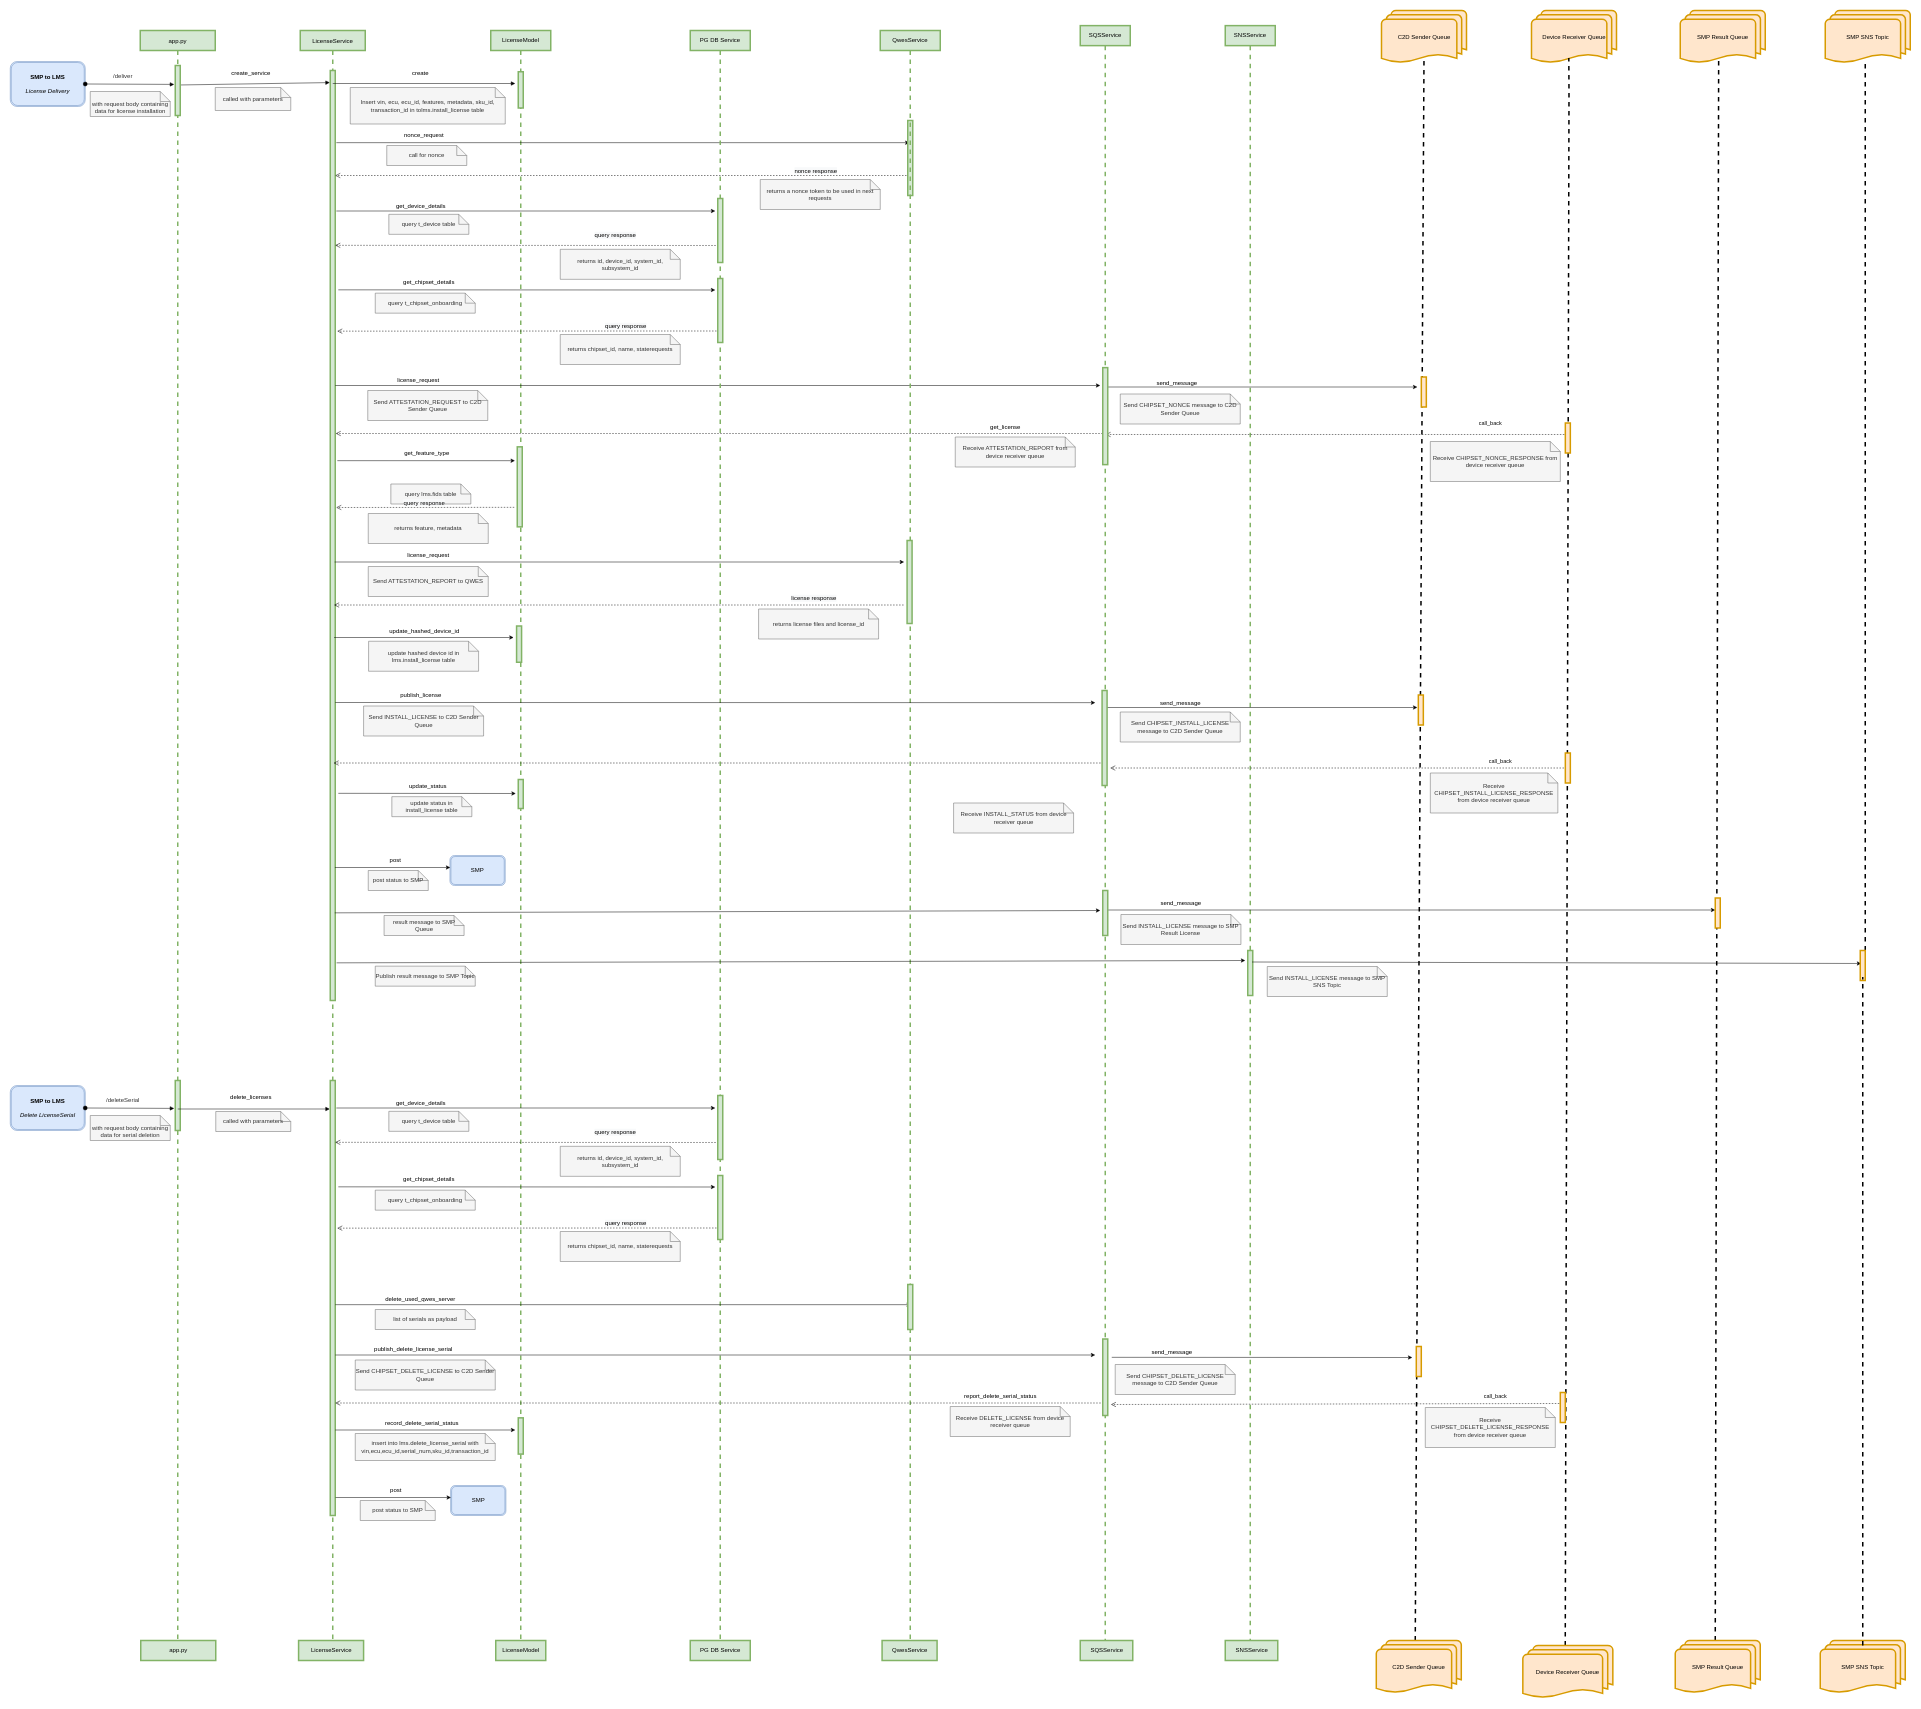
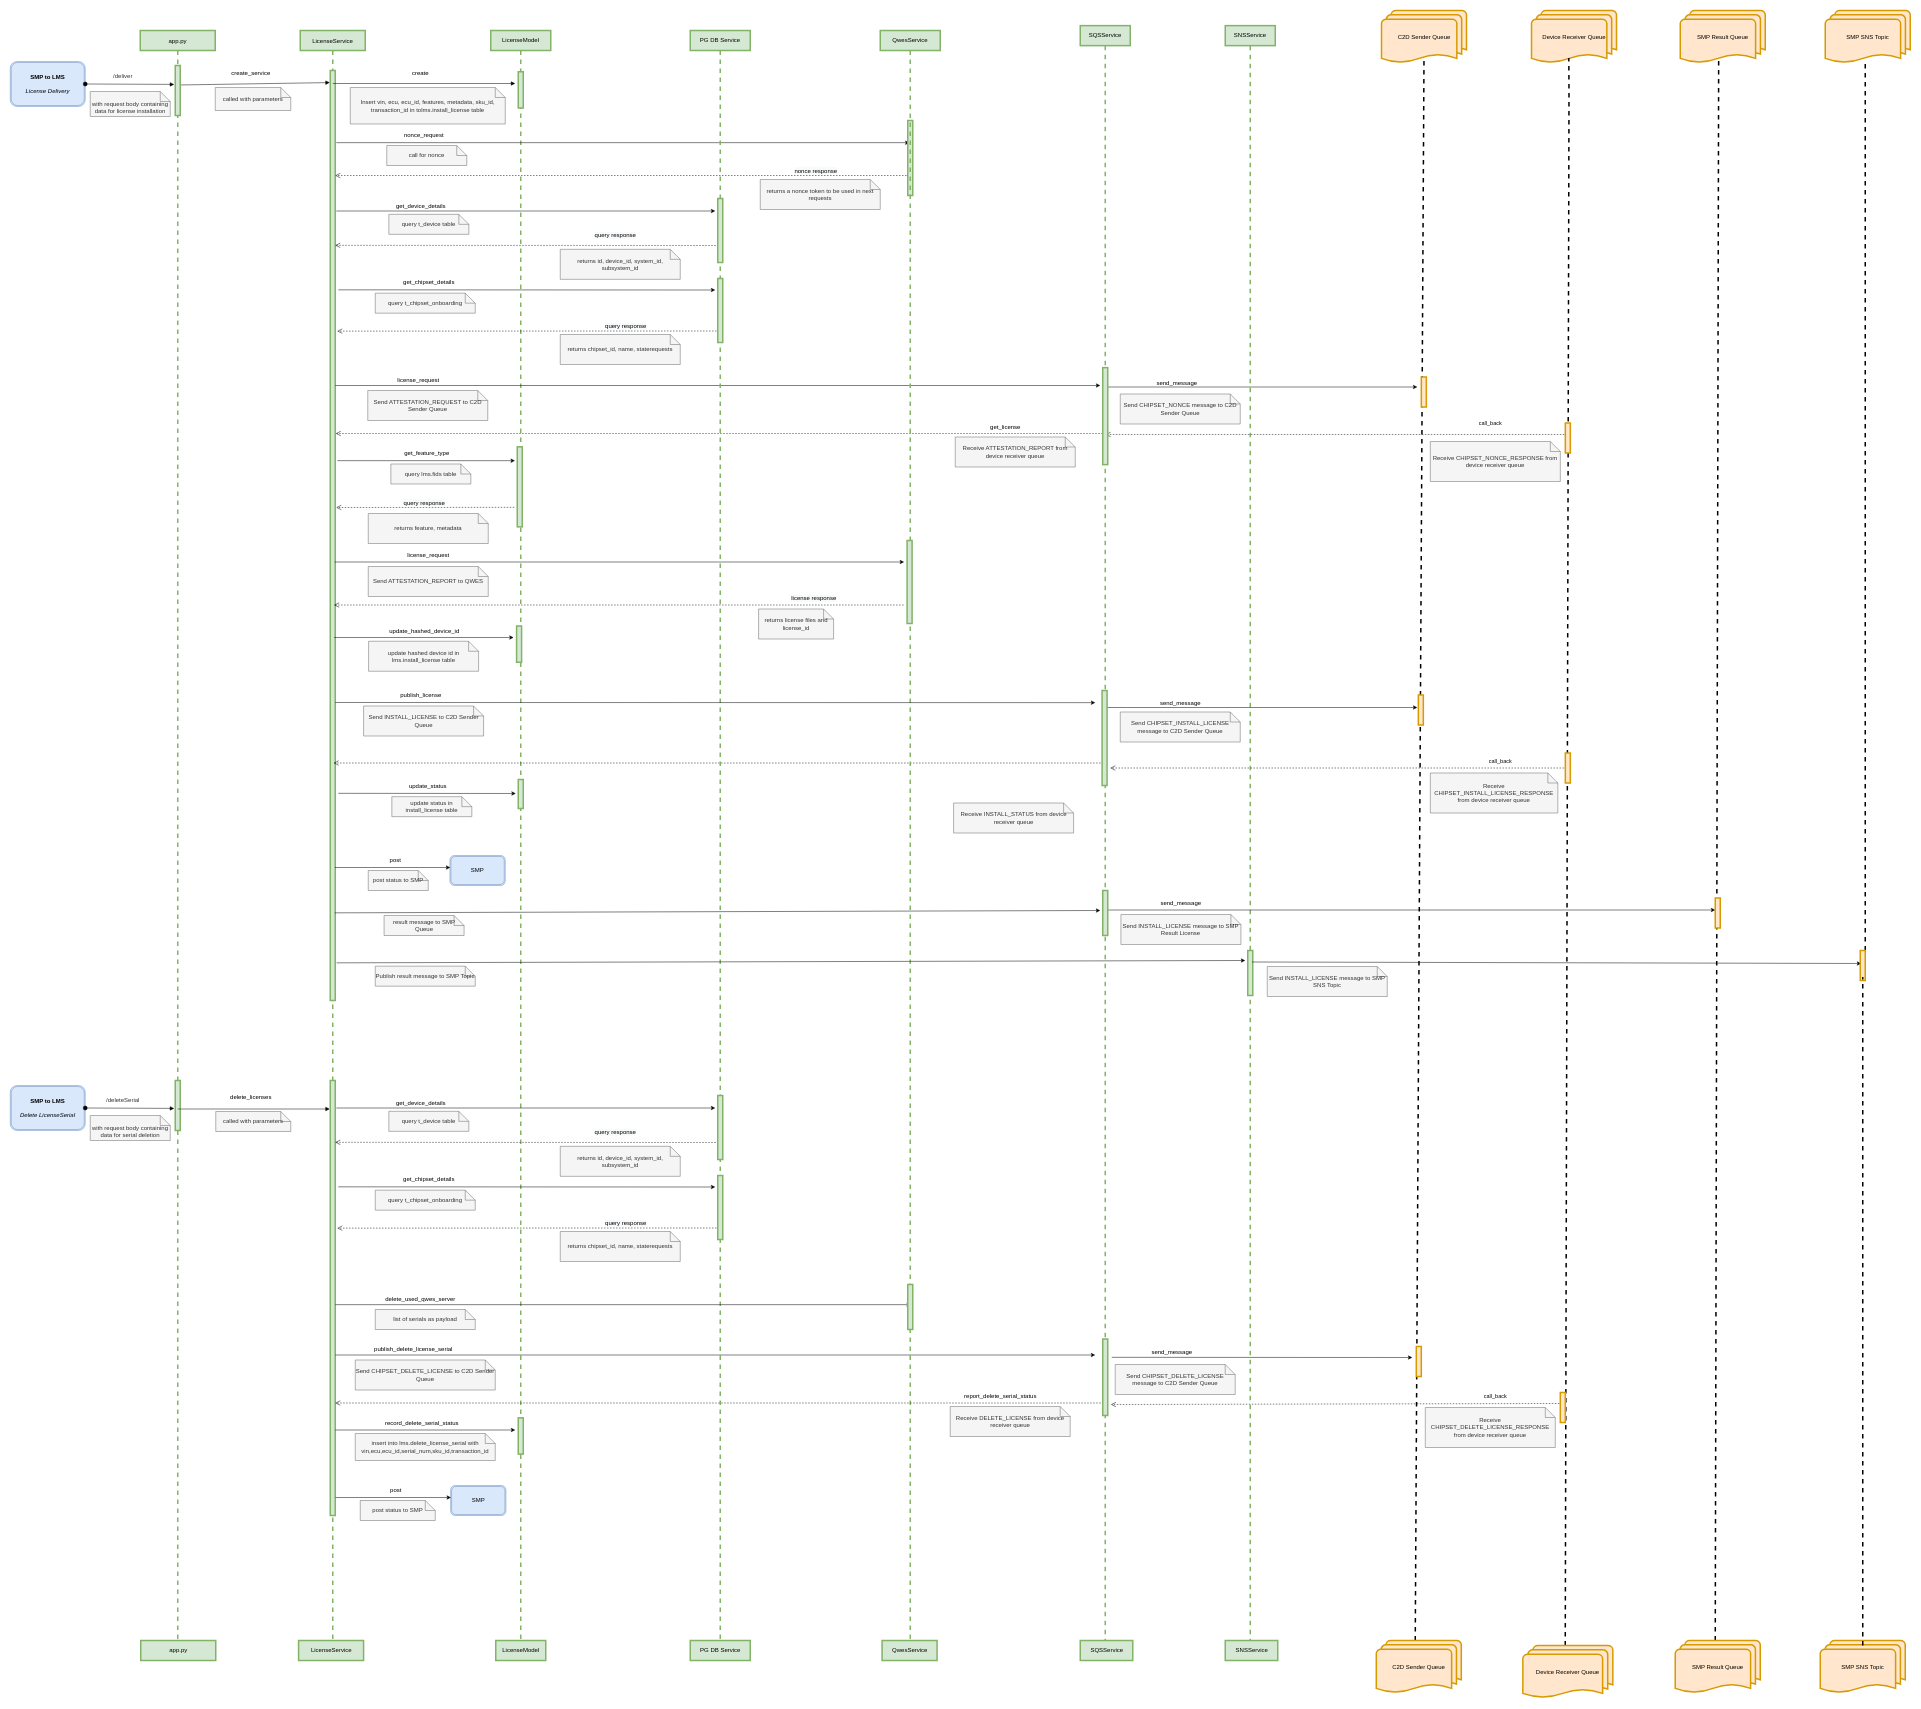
- <mxCell id="89" value="query lms.fids table" style="shape=note;size=20;whiteSpace=wrap;html=1;fillColor=#f5f5f5;strokeColor=#666666;fontColor=#333333;" parent="1" vertex="1"><mxGeometry x="781.17" y="967" width="160" height="40" as="geometry" /></mxCell>
+ <mxCell id="89" value="query lms.fids table" style="shape=note;size=20;whiteSpace=wrap;html=1;fillColor=#f5f5f5;strokeColor=#666666;fontColor=#333333;" parent="1" vertex="1"><mxGeometry x="781.17" y="927" width="160" height="40" as="geometry" /></mxCell>
- <mxCell id="55" value="returns license files and license_id" style="shape=note;size=20;whiteSpace=wrap;html=1;fillColor=#f5f5f5;strokeColor=#666666;fontColor=#333333;" parent="1" vertex="1"><mxGeometry x="1516.67" y="1217" width="240" height="60" as="geometry" /></mxCell>
+ <mxCell id="55" value="returns license files and license_id" style="shape=note;size=20;whiteSpace=wrap;html=1;fillColor=#f5f5f5;strokeColor=#666666;fontColor=#333333;" parent="1" vertex="1"><mxGeometry x="1516.67" y="1217" width="150" height="60" as="geometry" /></mxCell>
